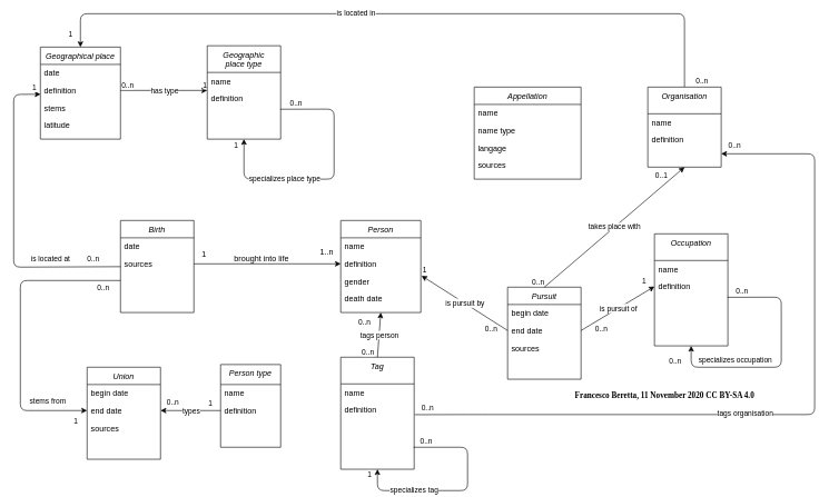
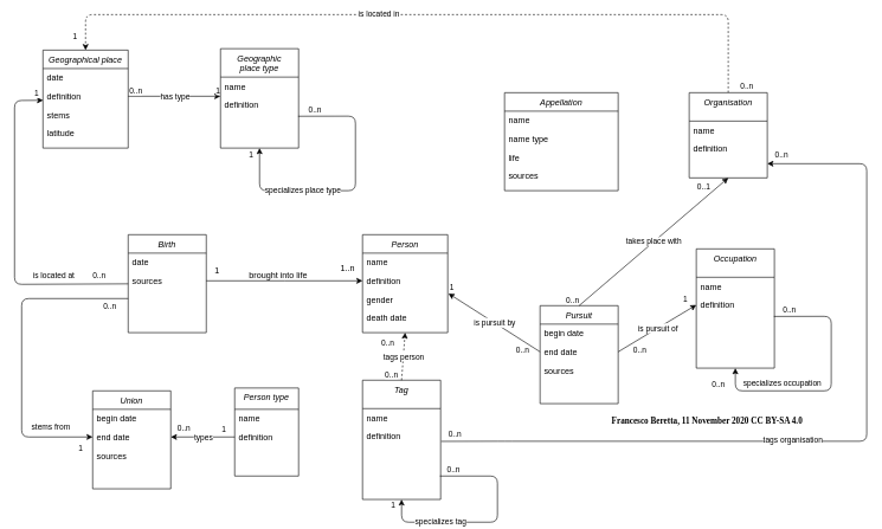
- <mxCell id="88" value="" style="endArrow=classic;html=1;entryX=0.5;entryY=0;entryDx=0;entryDy=0;exitX=0.5;exitY=0;exitDx=0;exitDy=0;" edge="1" parent="1" source="92" target="20"><mxGeometry relative="1" as="geometry"><mxPoint x="1130" y="134" as="sourcePoint" /><mxPoint x="940" y="194" as="targetPoint" /><Array as="points"><mxPoint x="1025" y="20" /><mxPoint x="120" y="20" /></Array></mxGeometry></mxCell>
+ <mxCell id="88" value="" style="endArrow=classic;html=1;entryX=0.5;entryY=0;entryDx=0;entryDy=0;exitX=0.5;exitY=0;exitDx=0;exitDy=0;dashed=1;" edge="1" parent="1" source="92" target="20"><mxGeometry relative="1" as="geometry"><mxPoint x="1130" y="134" as="sourcePoint" /><mxPoint x="940" y="194" as="targetPoint" /><Array as="points"><mxPoint x="1025" y="20" /><mxPoint x="120" y="20" /></Array></mxGeometry></mxCell>
- <mxCell id="18" value="langage" style="text;align=left;verticalAlign=top;spacingLeft=4;spacingRight=4;overflow=hidden;rotatable=0;points=[[0,0.5],[1,0.5]];portConstraint=eastwest;" vertex="1" parent="15"><mxGeometry y="78" width="160" height="26" as="geometry" /></mxCell>
+ <mxCell id="18" value="life" style="text;align=left;verticalAlign=top;spacingLeft=4;spacingRight=4;overflow=hidden;rotatable=0;points=[[0,0.5],[1,0.5]];portConstraint=eastwest;" vertex="1" parent="15"><mxGeometry y="78" width="160" height="26" as="geometry" /></mxCell>
- <mxCell id="64" value="" style="endArrow=classic;html=1;exitX=0.5;exitY=0;exitDx=0;exitDy=0;entryX=0.5;entryY=1;entryDx=0;entryDy=0;" edge="1" parent="1" source="37" target="6"><mxGeometry x="0.139" y="-42" relative="1" as="geometry"><mxPoint x="641.08" y="422.888" as="sourcePoint" /><mxPoint x="770" y="505" as="targetPoint" /><mxPoint as="offset" /></mxGeometry></mxCell>
+ <mxCell id="64" value="" style="endArrow=classic;html=1;exitX=0.5;exitY=0;exitDx=0;exitDy=0;entryX=0.5;entryY=1;entryDx=0;entryDy=0;dashed=1;" edge="1" parent="1" source="37" target="6"><mxGeometry x="0.139" y="-42" relative="1" as="geometry"><mxPoint x="641.08" y="422.888" as="sourcePoint" /><mxPoint x="770" y="505" as="targetPoint" /><mxPoint as="offset" /></mxGeometry></mxCell>
